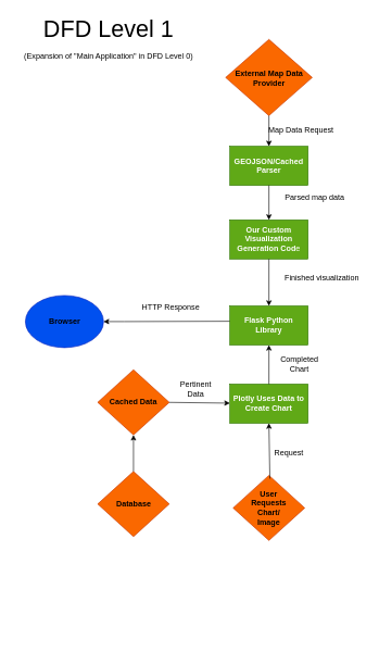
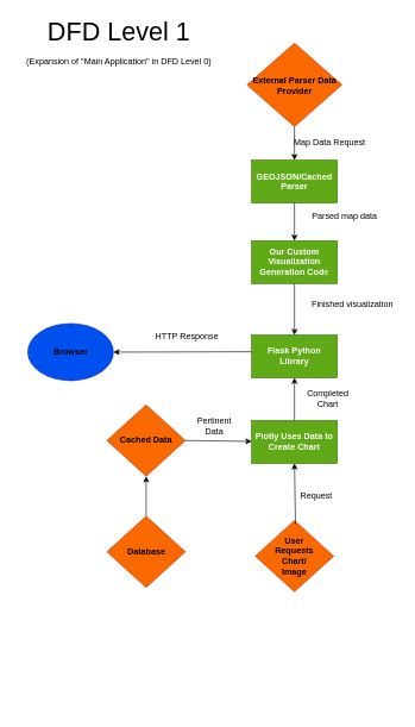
- <mxCell id="2" value="&lt;b&gt;External Map Data Provider&lt;/b&gt;" style="rhombus;whiteSpace=wrap;html=1;fillColor=#fa6800;strokeColor=#C73500;fontColor=#000000;movable=1;resizable=1;rotatable=1;deletable=1;editable=1;locked=0;connectable=1;" parent="1" vertex="1"><mxGeometry x="345.5" y="60" width="133" height="117" as="geometry" /></mxCell>
+ <mxCell id="2" value="&lt;b&gt;External Parser Data Provider&lt;/b&gt;" style="rhombus;whiteSpace=wrap;html=1;fillColor=#fa6800;strokeColor=#C73500;fontColor=#000000;movable=1;resizable=1;rotatable=1;deletable=1;editable=1;locked=0;connectable=1;" parent="1" vertex="1"><mxGeometry x="345.5" y="60" width="133" height="117" as="geometry" /></mxCell>
